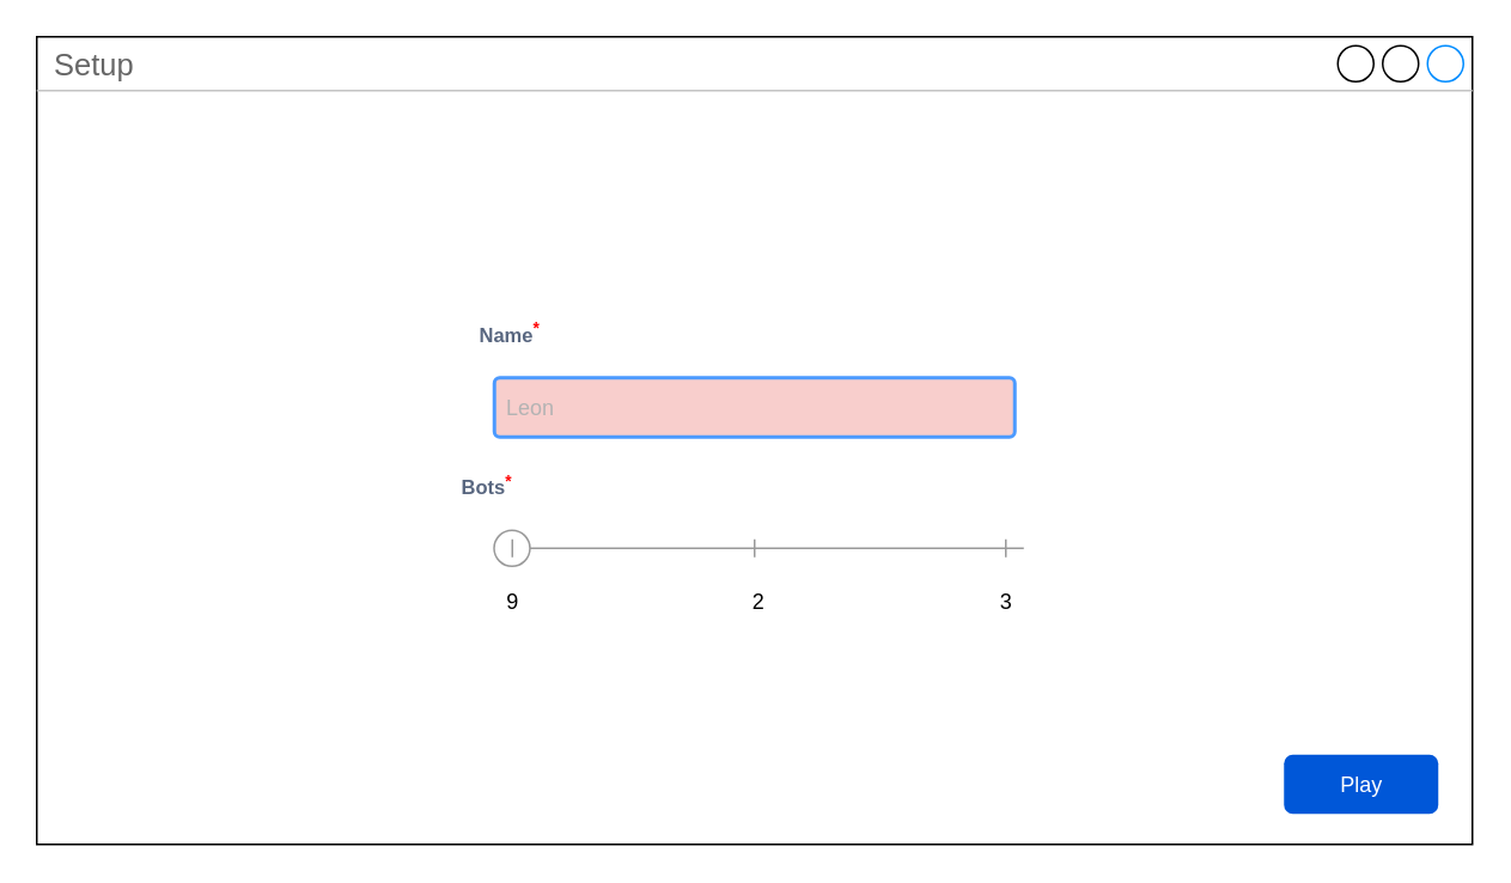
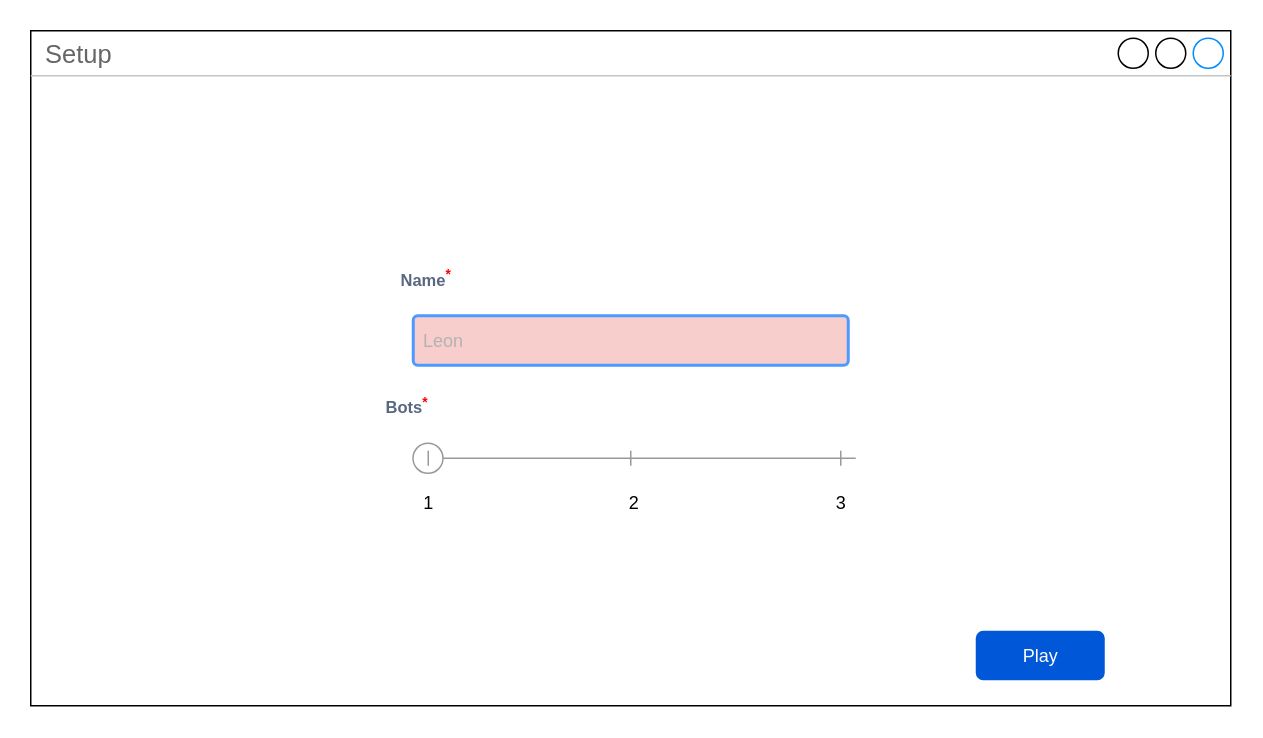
- <mxCell id="10" value="&lt;font color=&quot;#000000&quot;&gt;9&lt;/font&gt;" style="text;html=1;strokeColor=none;fillColor=none;align=center;verticalAlign=middle;whiteSpace=wrap;rounded=0;fontColor=#B3B3B3;" vertex="1" parent="1"><mxGeometry x="272.5" y="330" width="25" height="10" as="geometry" /></mxCell>
+ <mxCell id="10" value="&lt;font color=&quot;#000000&quot;&gt;1&lt;/font&gt;" style="text;html=1;strokeColor=none;fillColor=none;align=center;verticalAlign=middle;whiteSpace=wrap;rounded=0;fontColor=#B3B3B3;" vertex="1" parent="1"><mxGeometry x="272.5" y="330" width="25" height="10" as="geometry" /></mxCell>
- <mxCell id="13" value="Play" style="rounded=1;fillColor=#0057D8;align=center;strokeColor=none;html=1;fontColor=#ffffff;fontSize=12;sketch=0;" vertex="1" parent="1"><mxGeometry x="715" y="420" width="86" height="33" as="geometry" /></mxCell>
+ <mxCell id="13" value="Play" style="rounded=1;fillColor=#0057D8;align=center;strokeColor=none;html=1;fontColor=#ffffff;fontSize=12;sketch=0;" vertex="1" parent="1"><mxGeometry x="650" y="420" width="86" height="33" as="geometry" /></mxCell>
